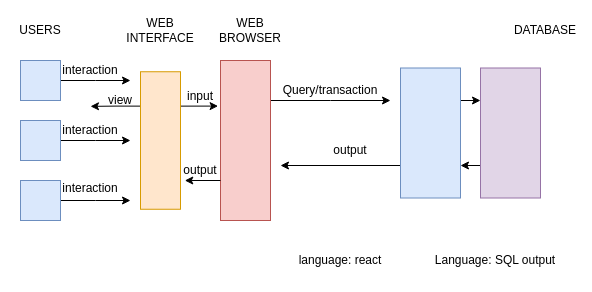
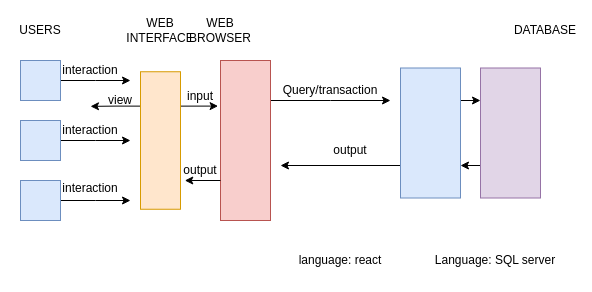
- <mxCell id="15" value="WEB BROWSER" style="text;html=1;strokeColor=none;fillColor=none;align=center;verticalAlign=middle;whiteSpace=wrap;rounded=0;" parent="1" vertex="1"><mxGeometry x="230" y="20" width="40" height="20" as="geometry" /></mxCell>
+ <mxCell id="15" value="WEB BROWSER" style="text;html=1;strokeColor=none;fillColor=none;align=center;verticalAlign=middle;whiteSpace=wrap;rounded=0;" parent="1" vertex="1"><mxGeometry x="200" y="20" width="40" height="20" as="geometry" /></mxCell>
- <mxCell id="16" value="Language: SQL output" style="text;html=1;strokeColor=none;fillColor=none;align=center;verticalAlign=middle;whiteSpace=wrap;rounded=0;" parent="1" vertex="1"><mxGeometry x="420" y="250" width="150" height="20" as="geometry" /></mxCell>
+ <mxCell id="16" value="Language: SQL server" style="text;html=1;strokeColor=none;fillColor=none;align=center;verticalAlign=middle;whiteSpace=wrap;rounded=0;" parent="1" vertex="1"><mxGeometry x="420" y="250" width="150" height="20" as="geometry" /></mxCell>
